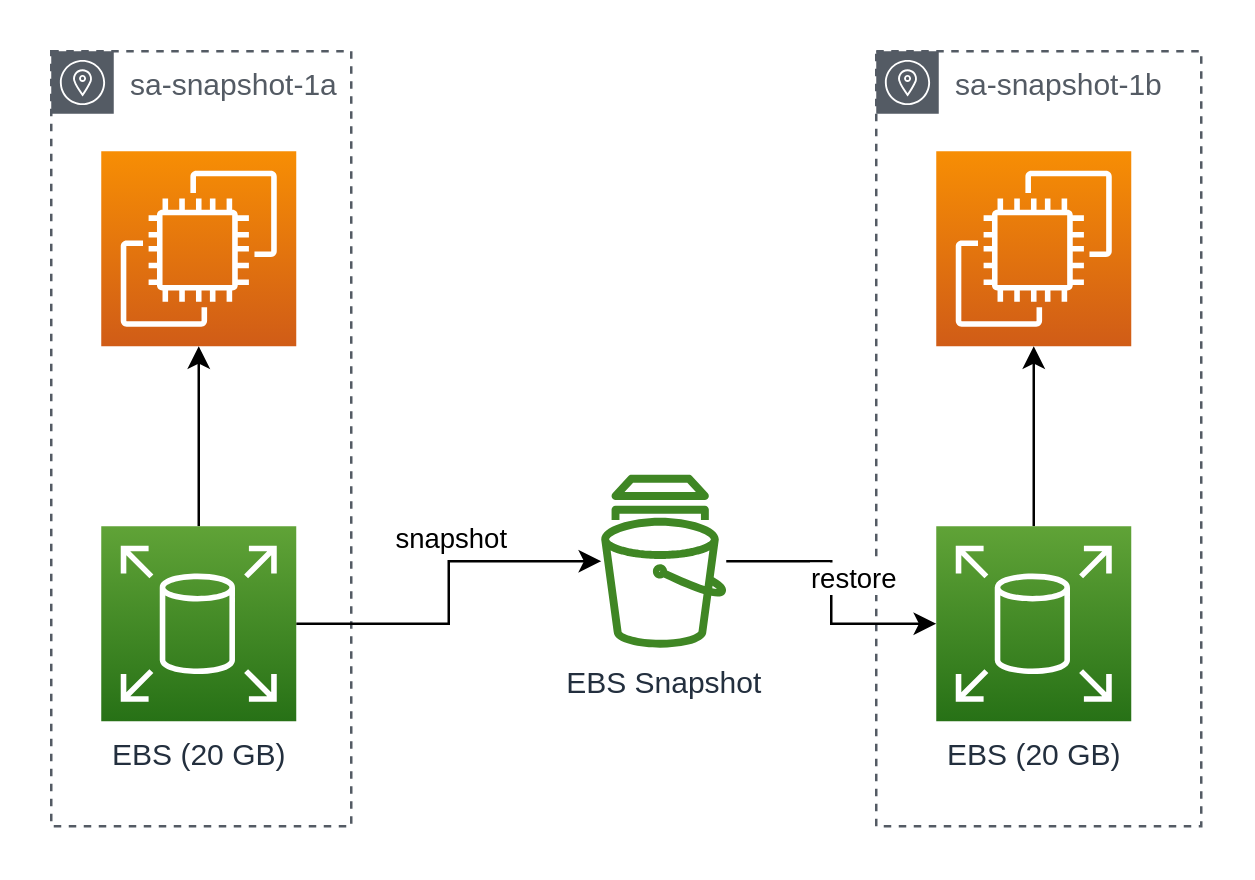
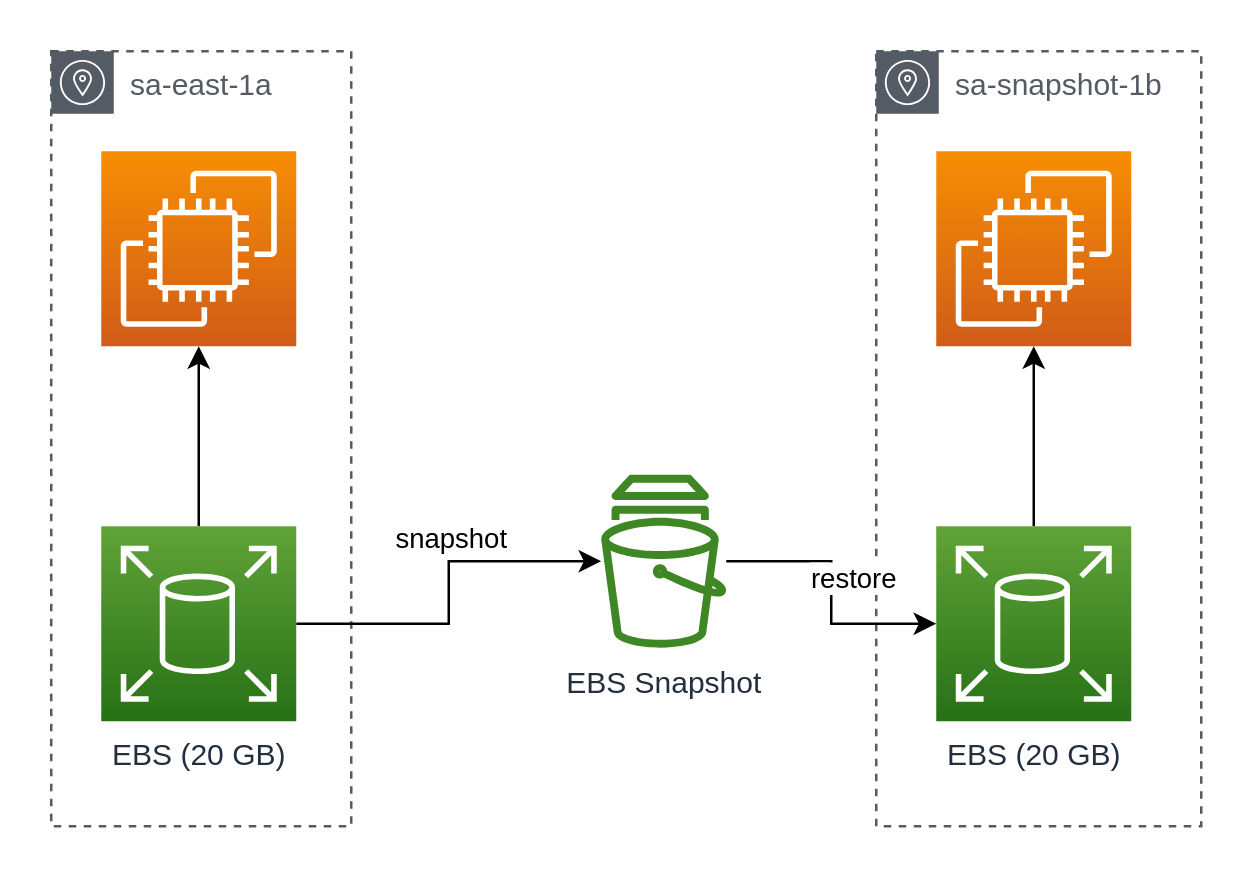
- <mxCell id="2" value="sa-snapshot-1a" style="sketch=0;outlineConnect=0;gradientColor=none;html=1;whiteSpace=wrap;fontSize=12;fontStyle=0;shape=mxgraph.aws4.group;grIcon=mxgraph.aws4.group_availability_zone;strokeColor=#545B64;fillColor=none;verticalAlign=top;align=left;spacingLeft=30;fontColor=#545B64;dashed=1;" parent="1" vertex="1"><mxGeometry x="20" y="20" width="120" height="310" as="geometry" /></mxCell>
+ <mxCell id="2" value="sa-east-1a" style="sketch=0;outlineConnect=0;gradientColor=none;html=1;whiteSpace=wrap;fontSize=12;fontStyle=0;shape=mxgraph.aws4.group;grIcon=mxgraph.aws4.group_availability_zone;strokeColor=#545B64;fillColor=none;verticalAlign=top;align=left;spacingLeft=30;fontColor=#545B64;dashed=1;" parent="1" vertex="1"><mxGeometry x="20" y="20" width="120" height="310" as="geometry" /></mxCell>
